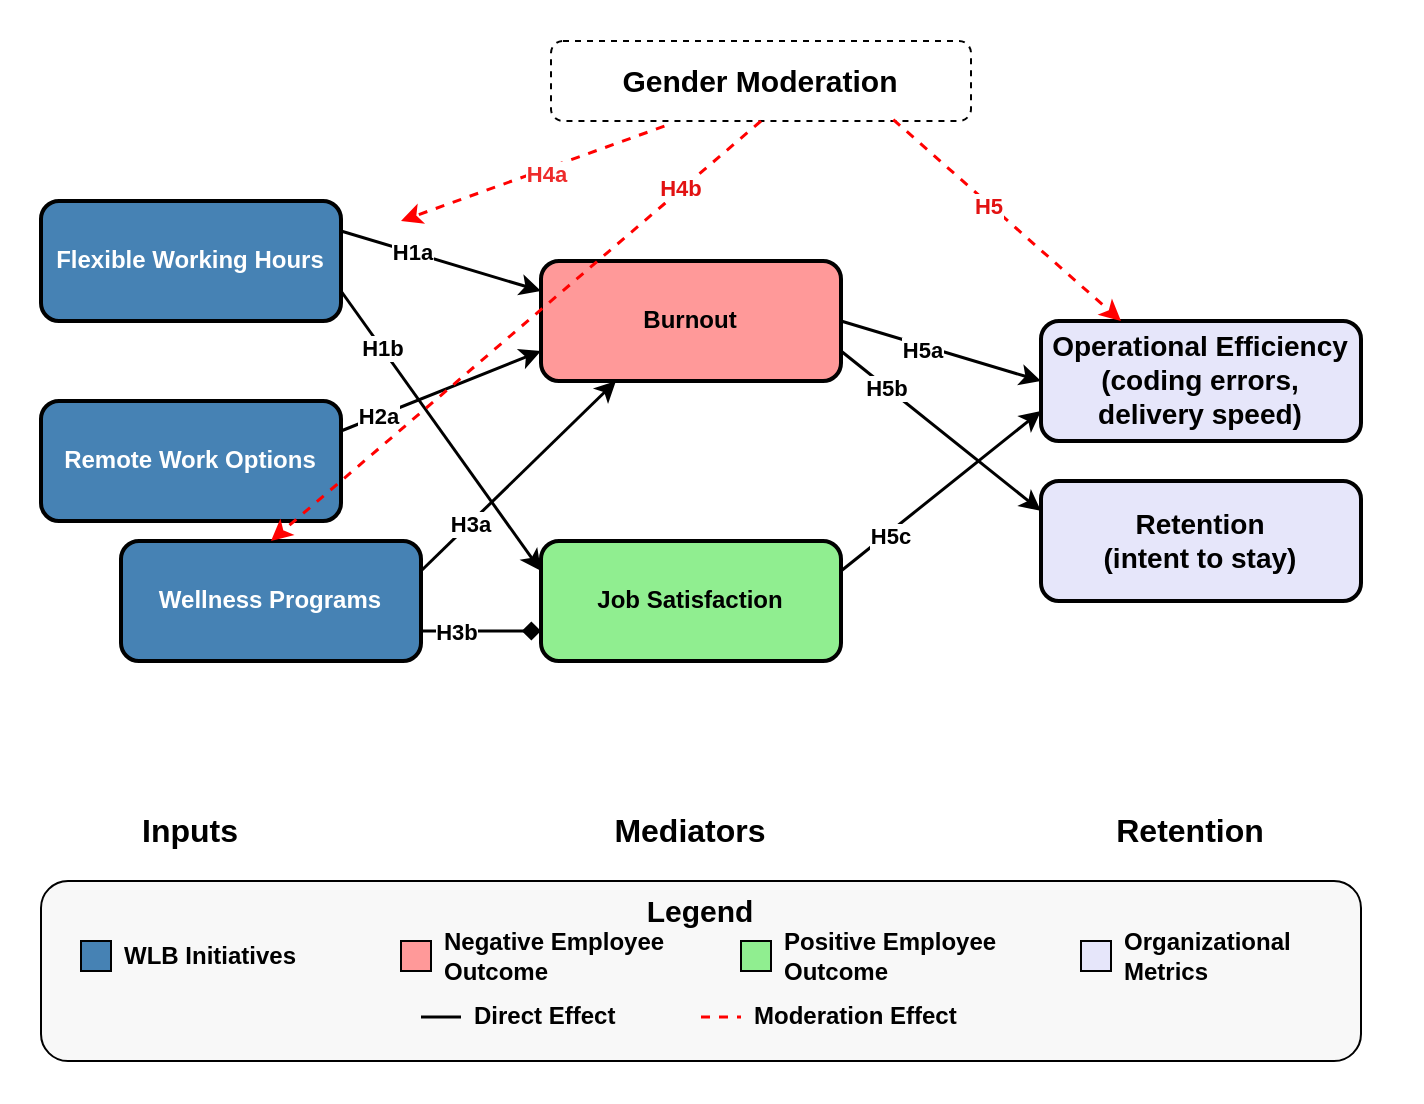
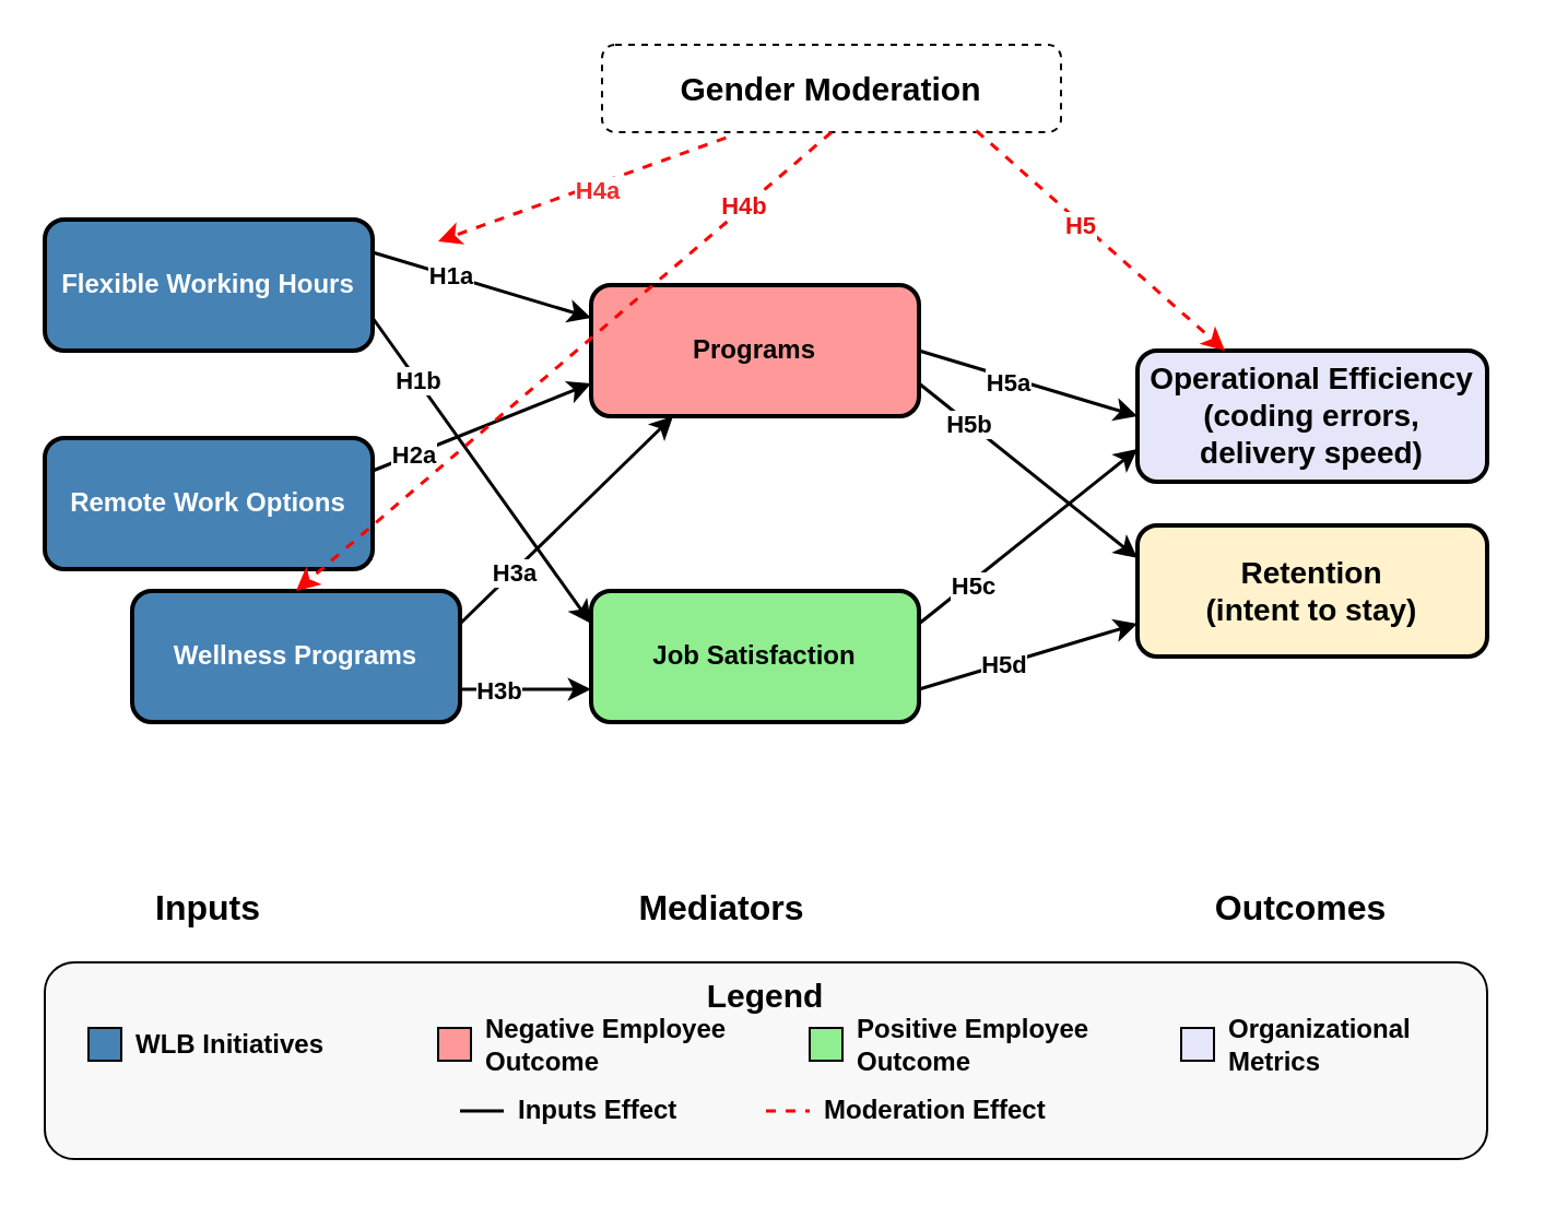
- <mxCell id="5" value="Burnout" style="rounded=1;whiteSpace=wrap;html=1;fillColor=#FF9999;strokeColor=#000000;strokeWidth=2;fontStyle=1" parent="1" vertex="1"><mxGeometry x="270" y="130" width="150" height="60" as="geometry" /></mxCell>
+ <mxCell id="5" value="Programs" style="rounded=1;whiteSpace=wrap;html=1;fillColor=#FF9999;strokeColor=#000000;strokeWidth=2;fontStyle=1" parent="1" vertex="1"><mxGeometry x="270" y="130" width="150" height="60" as="geometry" /></mxCell>
- <mxCell id="8" value="Retention&#10;(intent to stay)" style="rounded=1;whiteSpace=wrap;html=1;fillColor=#E6E6FA;strokeColor=#000000;strokeWidth=2;fontSize=14;spacingTop=0;spacing=5;verticalAlign=middle;fontStyle=1" parent="1" vertex="1"><mxGeometry x="520" y="240" width="160" height="60" as="geometry" /></mxCell>
+ <mxCell id="8" value="Retention&#10;(intent to stay)" style="rounded=1;whiteSpace=wrap;html=1;fillColor=#fff2cc;strokeColor=#000000;strokeWidth=2;fontSize=14;spacingTop=0;spacing=5;verticalAlign=middle;fontStyle=1;" parent="1" vertex="1"><mxGeometry x="520" y="240" width="160" height="60" as="geometry" /></mxCell>
+ <mxCell id="30" style="rounded=0;orthogonalLoop=1;jettySize=auto;html=1;exitX=1;exitY=0.75;exitDx=0;exitDy=0;entryX=0;entryY=0.75;entryDx=0;entryDy=0;strokeWidth=1.5;fontStyle=1" parent="1" source="6" target="8" edge="1"><mxGeometry relative="1" as="geometry" /></mxCell>
+ <mxCell id="31" value="H5d" style="edgeLabel;html=1;align=center;verticalAlign=middle;resizable=0;points=[];fontStyle=1" vertex="1" connectable="0" parent="30"><mxGeometry x="-0.236" relative="1" as="geometry"><mxPoint as="offset" /></mxGeometry></mxCell>
- <mxCell id="22" style="rounded=0;orthogonalLoop=1;jettySize=auto;html=1;exitX=1;exitY=0.75;exitDx=0;exitDy=0;entryX=0;entryY=0.75;entryDx=0;entryDy=0;strokeWidth=1.5;fontStyle=1;endArrow=diamond;" parent="1" source="4" target="6" edge="1"><mxGeometry relative="1" as="geometry" /></mxCell>
+ <mxCell id="22" style="rounded=0;orthogonalLoop=1;jettySize=auto;html=1;exitX=1;exitY=0.75;exitDx=0;exitDy=0;entryX=0;entryY=0.75;entryDx=0;entryDy=0;strokeWidth=1.5;fontStyle=1" parent="1" source="4" target="6" edge="1"><mxGeometry relative="1" as="geometry" /></mxCell>
- <mxCell id="11" value="Mediators" style="text;html=1;strokeColor=none;fillColor=none;align=center;verticalAlign=middle;whiteSpace=wrap;rounded=0;fontSize=16;fontStyle=1" parent="1" vertex="1"><mxGeometry x="295" y="400" width="100" height="30" as="geometry" /></mxCell>
+ <mxCell id="11" value="Mediators" style="text;html=1;strokeColor=none;fillColor=none;align=center;verticalAlign=middle;whiteSpace=wrap;rounded=0;fontSize=16;fontStyle=1" parent="1" vertex="1"><mxGeometry x="280" y="400" width="100" height="30" as="geometry" /></mxCell>
- <mxCell id="12" value="Retention" style="text;html=1;strokeColor=none;fillColor=none;align=center;verticalAlign=middle;whiteSpace=wrap;rounded=0;fontSize=16;fontStyle=1" parent="1" vertex="1"><mxGeometry x="545" y="400" width="100" height="30" as="geometry" /></mxCell>
+ <mxCell id="12" value="Outcomes" style="text;html=1;strokeColor=none;fillColor=none;align=center;verticalAlign=middle;whiteSpace=wrap;rounded=0;fontSize=16;fontStyle=1" parent="1" vertex="1"><mxGeometry x="545" y="400" width="100" height="30" as="geometry" /></mxCell>
- <mxCell id="55" value="Direct Effect" style="text;html=1;strokeColor=none;fillColor=none;align=left;verticalAlign=middle;whiteSpace=wrap;rounded=0;fontSize=12;fontStyle=1" parent="53" vertex="1"><mxGeometry x="25" width="90" height="15" as="geometry" /></mxCell>
+ <mxCell id="55" value="Inputs Effect" style="text;html=1;strokeColor=none;fillColor=none;align=left;verticalAlign=middle;whiteSpace=wrap;rounded=0;fontSize=12;fontStyle=1" parent="53" vertex="1"><mxGeometry x="25" width="90" height="15" as="geometry" /></mxCell>
